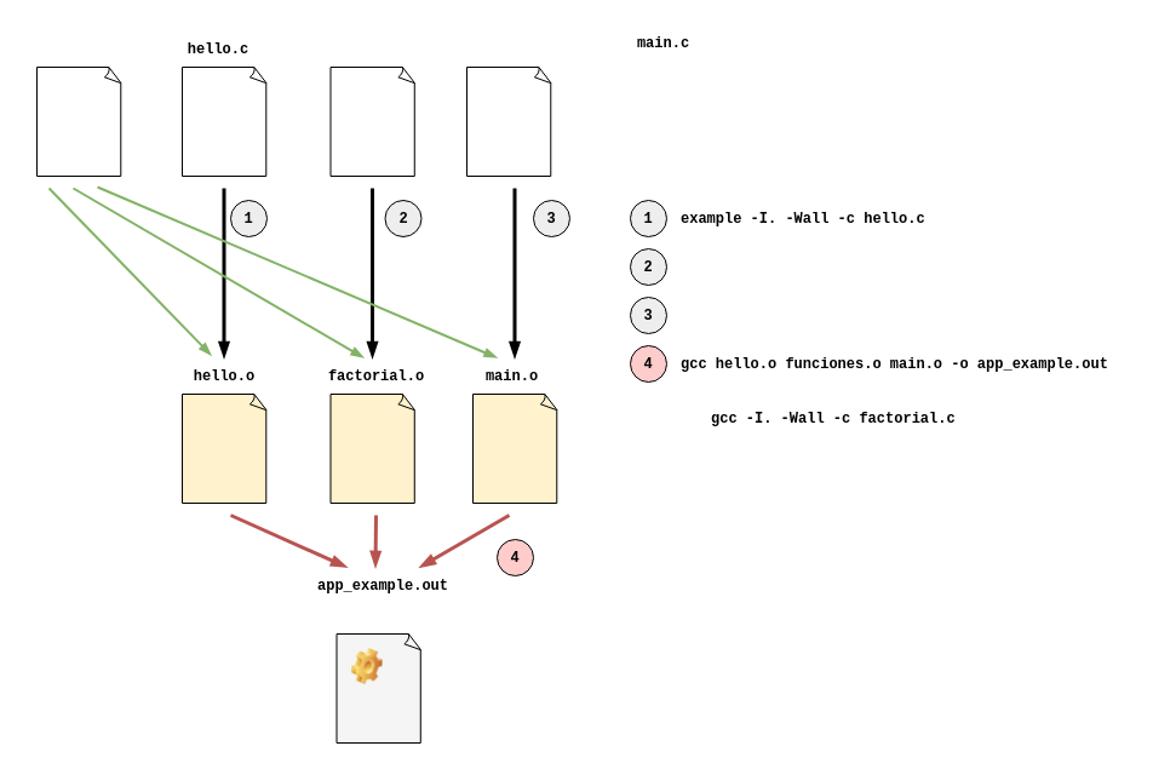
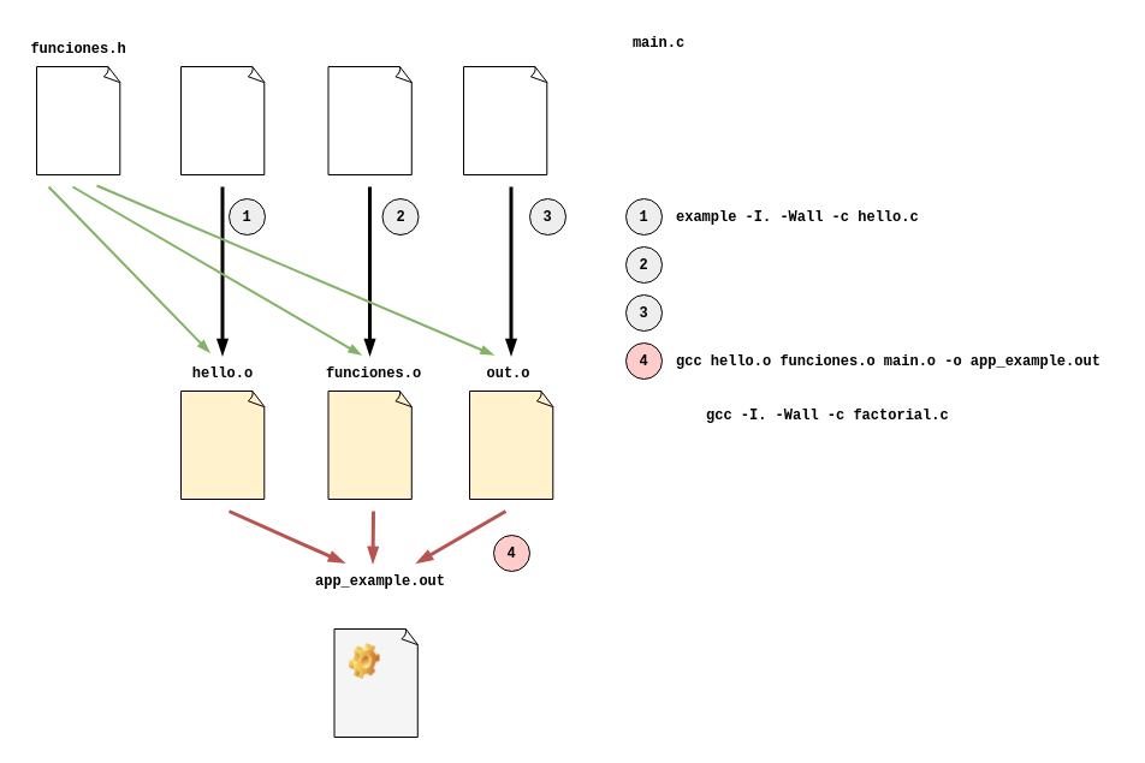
+ <mxCell id="3" value="&lt;font face=&quot;Courier New&quot;&gt;&lt;b&gt;funciones.h&lt;/b&gt;&lt;/font&gt;" style="text;html=1;align=center;verticalAlign=middle;whiteSpace=wrap;rounded=0;" parent="1" vertex="1"><mxGeometry x="20" y="25" width="90" height="30" as="geometry" /></mxCell>
- <mxCell id="4" value="&lt;font face=&quot;Courier New&quot;&gt;&lt;b&gt;hello.c&lt;/b&gt;&lt;/font&gt;" style="text;html=1;align=center;verticalAlign=middle;whiteSpace=wrap;rounded=0;" parent="1" vertex="1"><mxGeometry x="150" y="25" width="60" height="30" as="geometry" /></mxCell>
- <mxCell id="19" value="&lt;font face=&quot;Courier New&quot;&gt;&lt;b&gt;factorial.o&lt;/b&gt;&lt;/font&gt;" style="text;html=1;align=center;verticalAlign=middle;whiteSpace=wrap;rounded=0;" vertex="1" parent="1"><mxGeometry x="272.5" y="295" width="75" height="30" as="geometry" /></mxCell>
+ <mxCell id="19" value="&lt;font face=&quot;Courier New&quot;&gt;&lt;b&gt;funciones.o&lt;/b&gt;&lt;/font&gt;" style="text;html=1;align=center;verticalAlign=middle;whiteSpace=wrap;rounded=0;" vertex="1" parent="1"><mxGeometry x="272.5" y="295" width="75" height="30" as="geometry" /></mxCell>
- <mxCell id="20" value="&lt;font face=&quot;Courier New&quot;&gt;&lt;b&gt;main.o&lt;/b&gt;&lt;/font&gt;" style="text;html=1;align=center;verticalAlign=middle;whiteSpace=wrap;rounded=0;" vertex="1" parent="1"><mxGeometry x="385" y="295" width="75" height="30" as="geometry" /></mxCell>
+ <mxCell id="20" value="&lt;font face=&quot;Courier New&quot;&gt;&lt;b&gt;out.o&lt;/b&gt;&lt;/font&gt;" style="text;html=1;align=center;verticalAlign=middle;whiteSpace=wrap;rounded=0;" vertex="1" parent="1"><mxGeometry x="385" y="295" width="75" height="30" as="geometry" /></mxCell>
